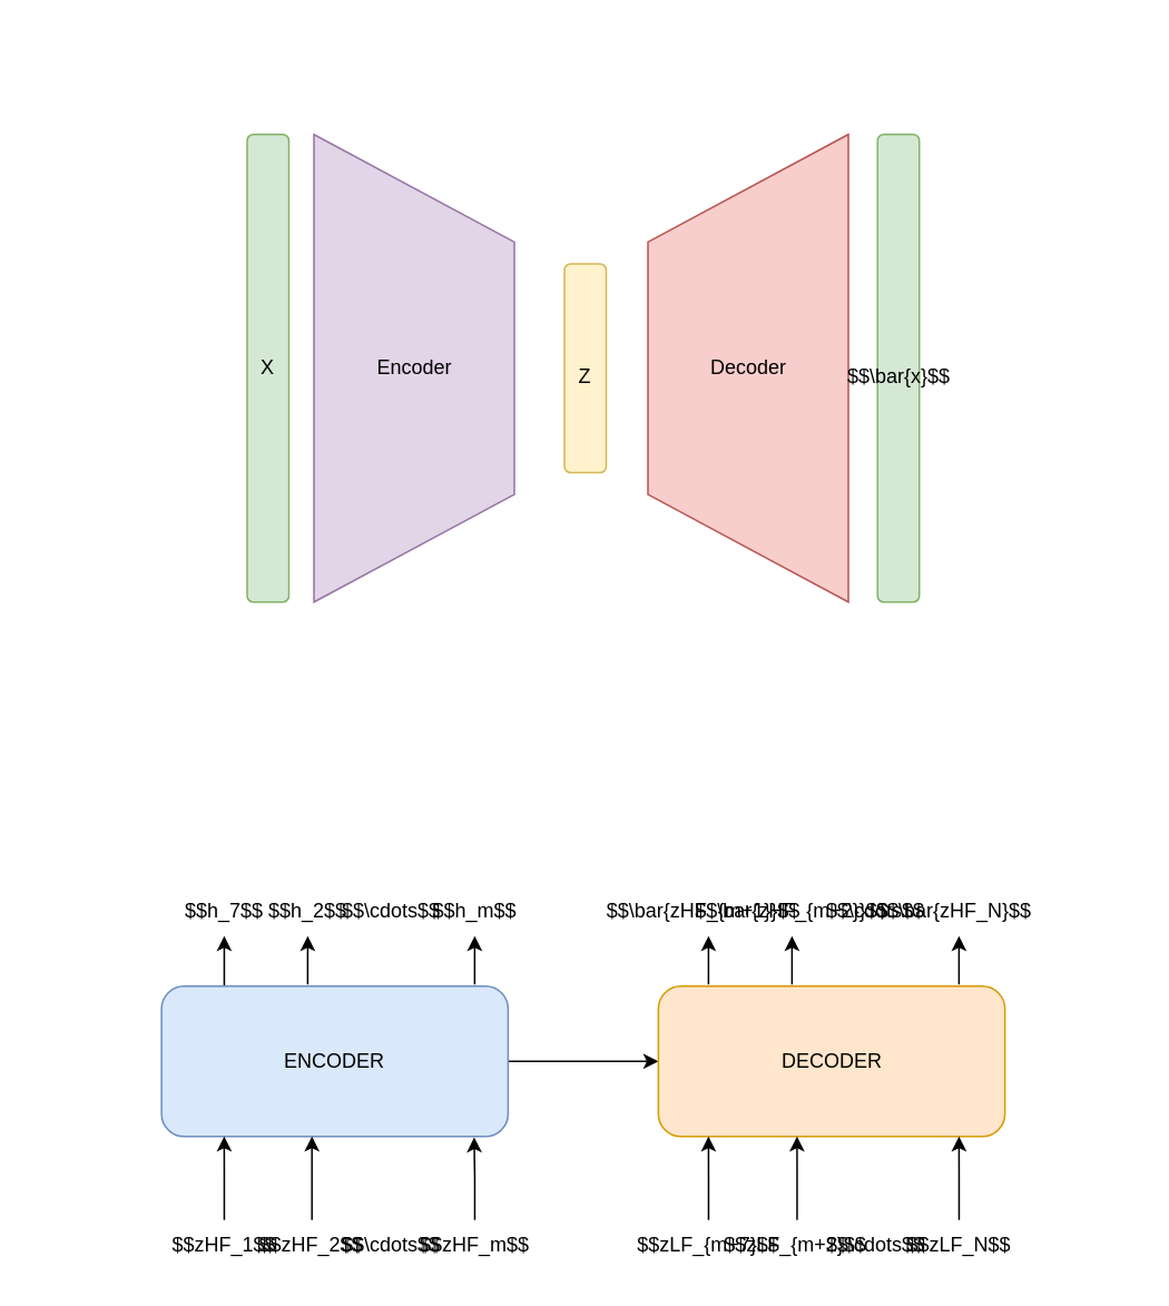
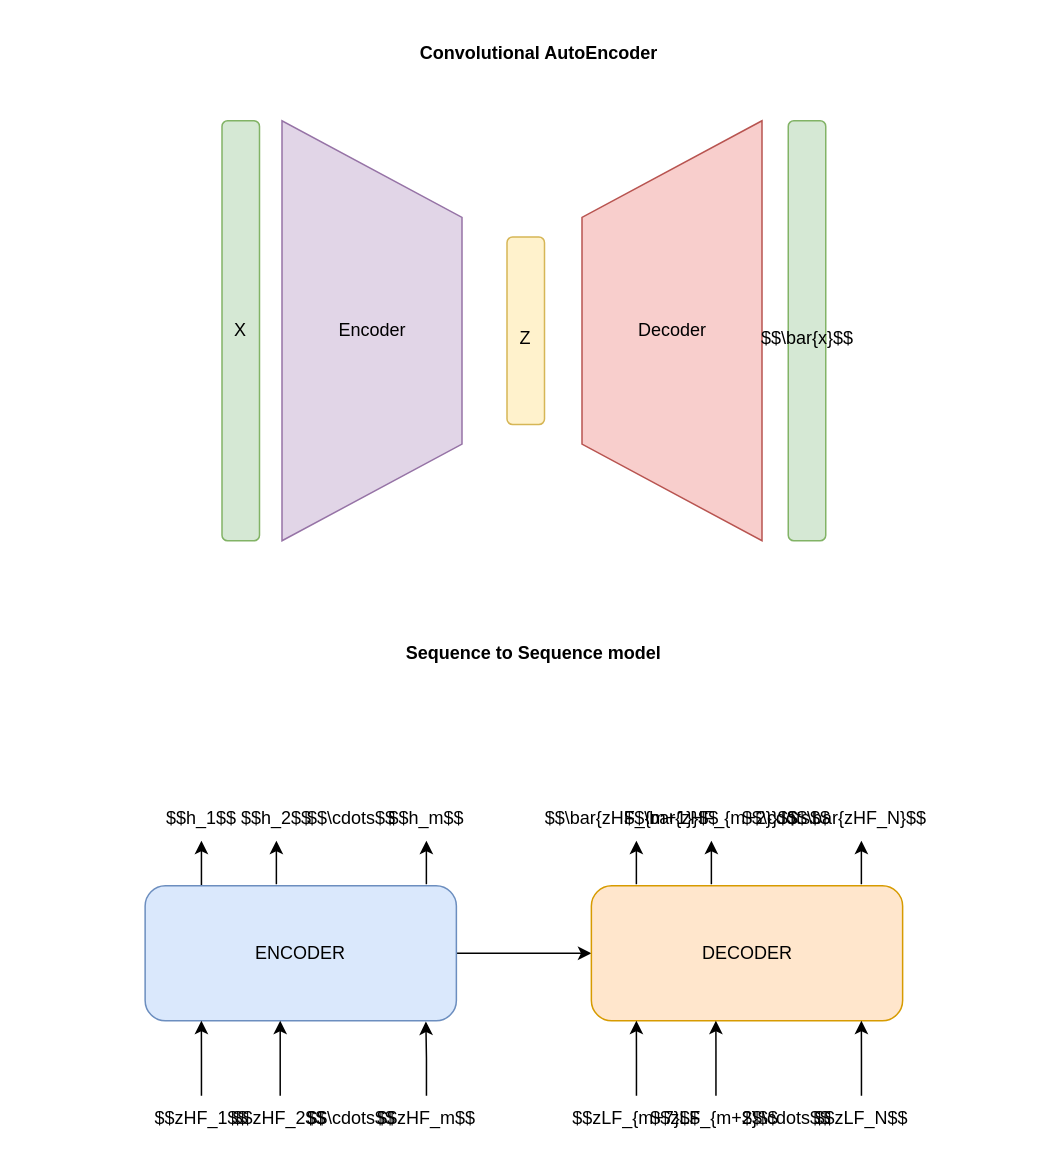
+ <mxCell id="43" value="Convolutional AutoEncoder" style="text;html=1;align=center;verticalAlign=middle;whiteSpace=wrap;rounded=0;fontStyle=1" parent="1" vertex="1"><mxGeometry x="240" y="20" width="237.5" height="30" as="geometry" /></mxCell>
+ <mxCell id="44" value="&lt;b&gt;Sequence to Sequence model&lt;/b&gt;" style="text;html=1;align=center;verticalAlign=middle;resizable=0;points=[];autosize=1;strokeColor=none;fillColor=none;" parent="1" vertex="1"><mxGeometry x="260" y="420" width="190" height="30" as="geometry" /></mxCell>
- <mxCell id="21" value="$$h_7$$" style="text;html=1;align=center;verticalAlign=middle;whiteSpace=wrap;rounded=0;" parent="1" vertex="1"><mxGeometry x="103.75" y="530" width="60" height="30" as="geometry" /></mxCell>
+ <mxCell id="21" value="$$h_1$$" style="text;html=1;align=center;verticalAlign=middle;whiteSpace=wrap;rounded=0;" parent="1" vertex="1"><mxGeometry x="103.75" y="530" width="60" height="30" as="geometry" /></mxCell>
